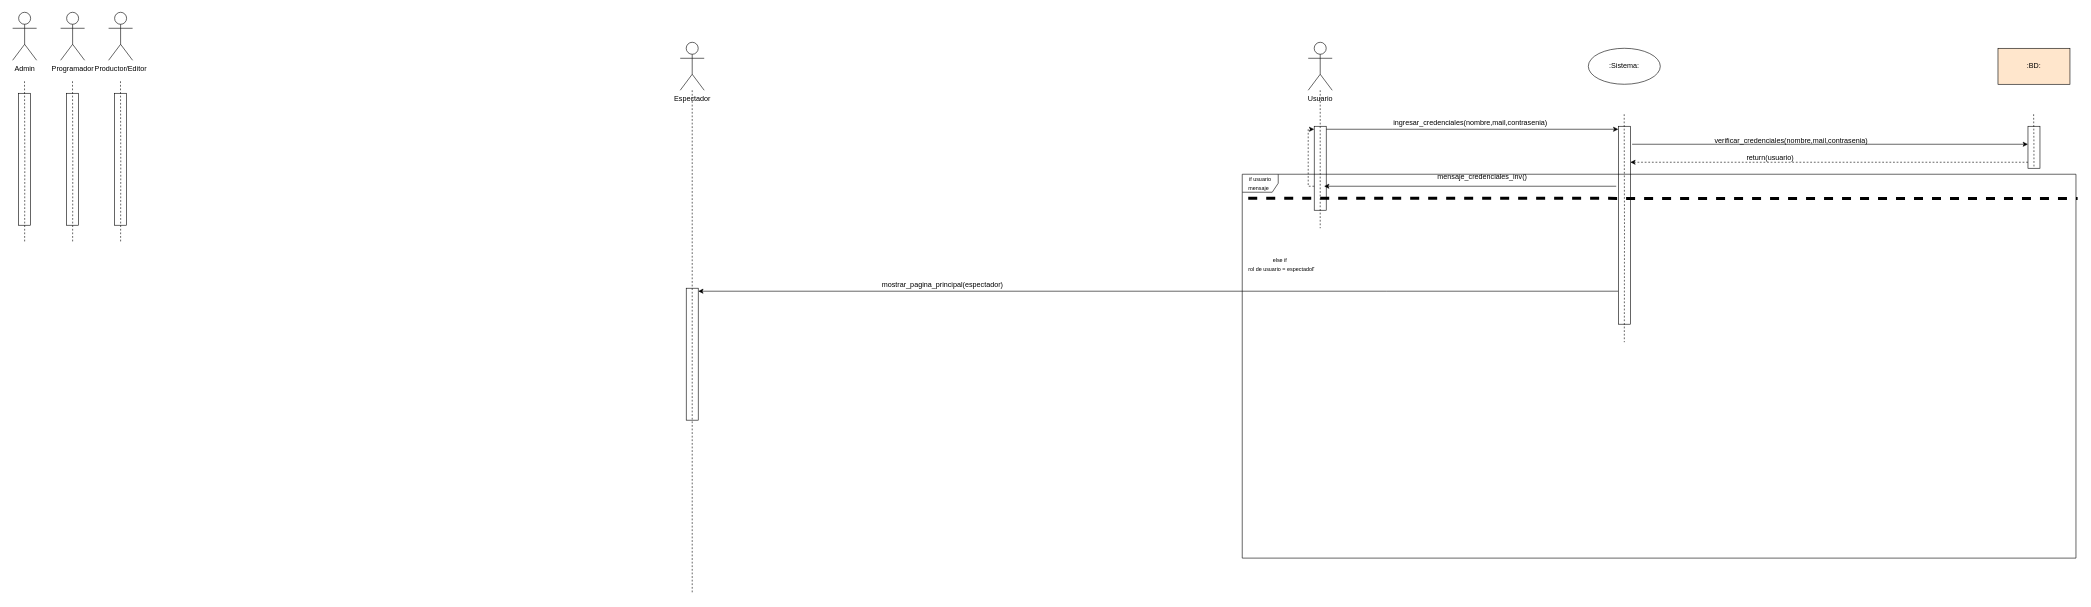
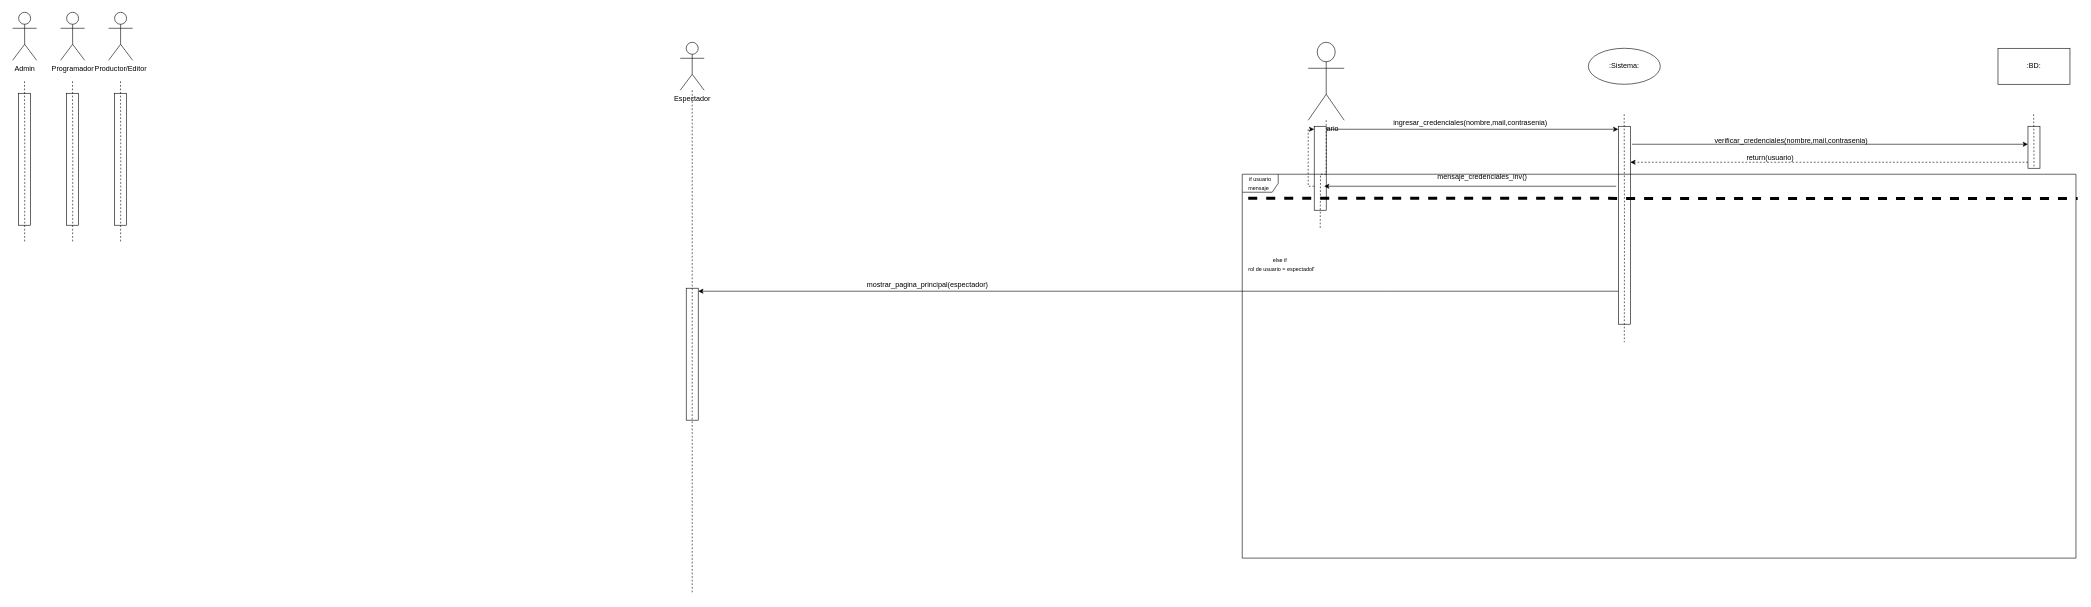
- <mxCell id="5" value="Usuario" style="shape=umlActor;verticalLabelPosition=bottom;verticalAlign=top;html=1;outlineConnect=0;" vertex="1" parent="1"><mxGeometry x="2180" y="70" width="40" height="80" as="geometry" /></mxCell>
+ <mxCell id="5" value="Usuario" style="shape=umlActor;verticalLabelPosition=bottom;verticalAlign=top;html=1;outlineConnect=0;" vertex="1" parent="1"><mxGeometry x="2180" y="70" width="60" height="130" as="geometry" /></mxCell>
- <mxCell id="4" value=":BD:" style="rounded=0;whiteSpace=wrap;html=1;fillColor=#ffe6cc;" vertex="1" parent="1"><mxGeometry x="3330" y="80" width="120" height="60" as="geometry" /></mxCell>
+ <mxCell id="4" value=":BD:" style="rounded=0;whiteSpace=wrap;html=1;" vertex="1" parent="1"><mxGeometry x="3330" y="80" width="120" height="60" as="geometry" /></mxCell>
- <mxCell id="39" value="mostrar_pagina_principal(espectador)" style="text;html=1;align=center;verticalAlign=middle;resizable=0;points=[];autosize=1;strokeColor=none;fillColor=none;" vertex="1" parent="1"><mxGeometry x="1455" y="460" width="230" height="30" as="geometry" /></mxCell>
+ <mxCell id="39" value="mostrar_pagina_principal(espectador)" style="text;html=1;align=center;verticalAlign=middle;resizable=0;points=[];autosize=1;strokeColor=none;fillColor=none;" vertex="1" parent="1"><mxGeometry x="1430" y="460" width="230" height="30" as="geometry" /></mxCell>
